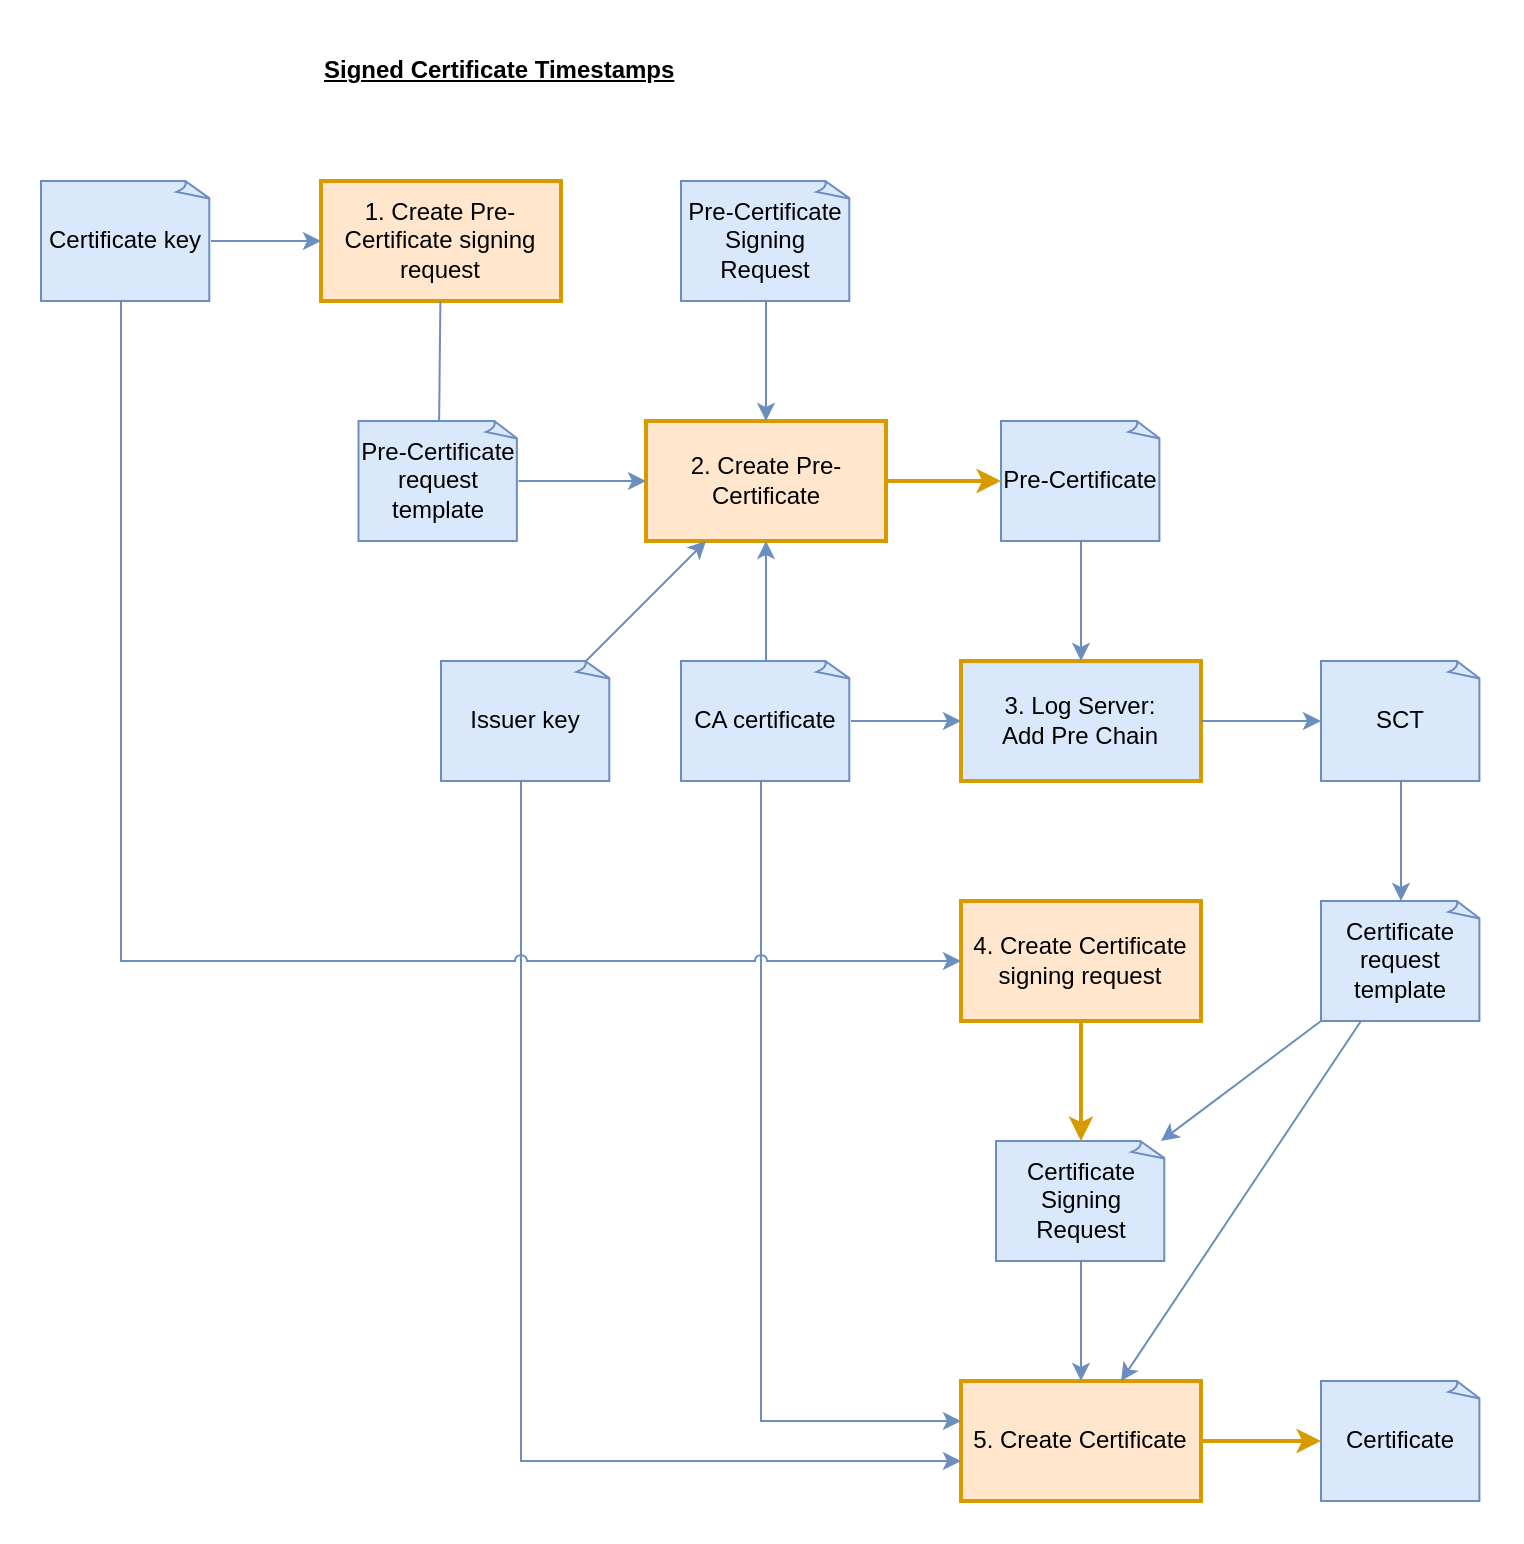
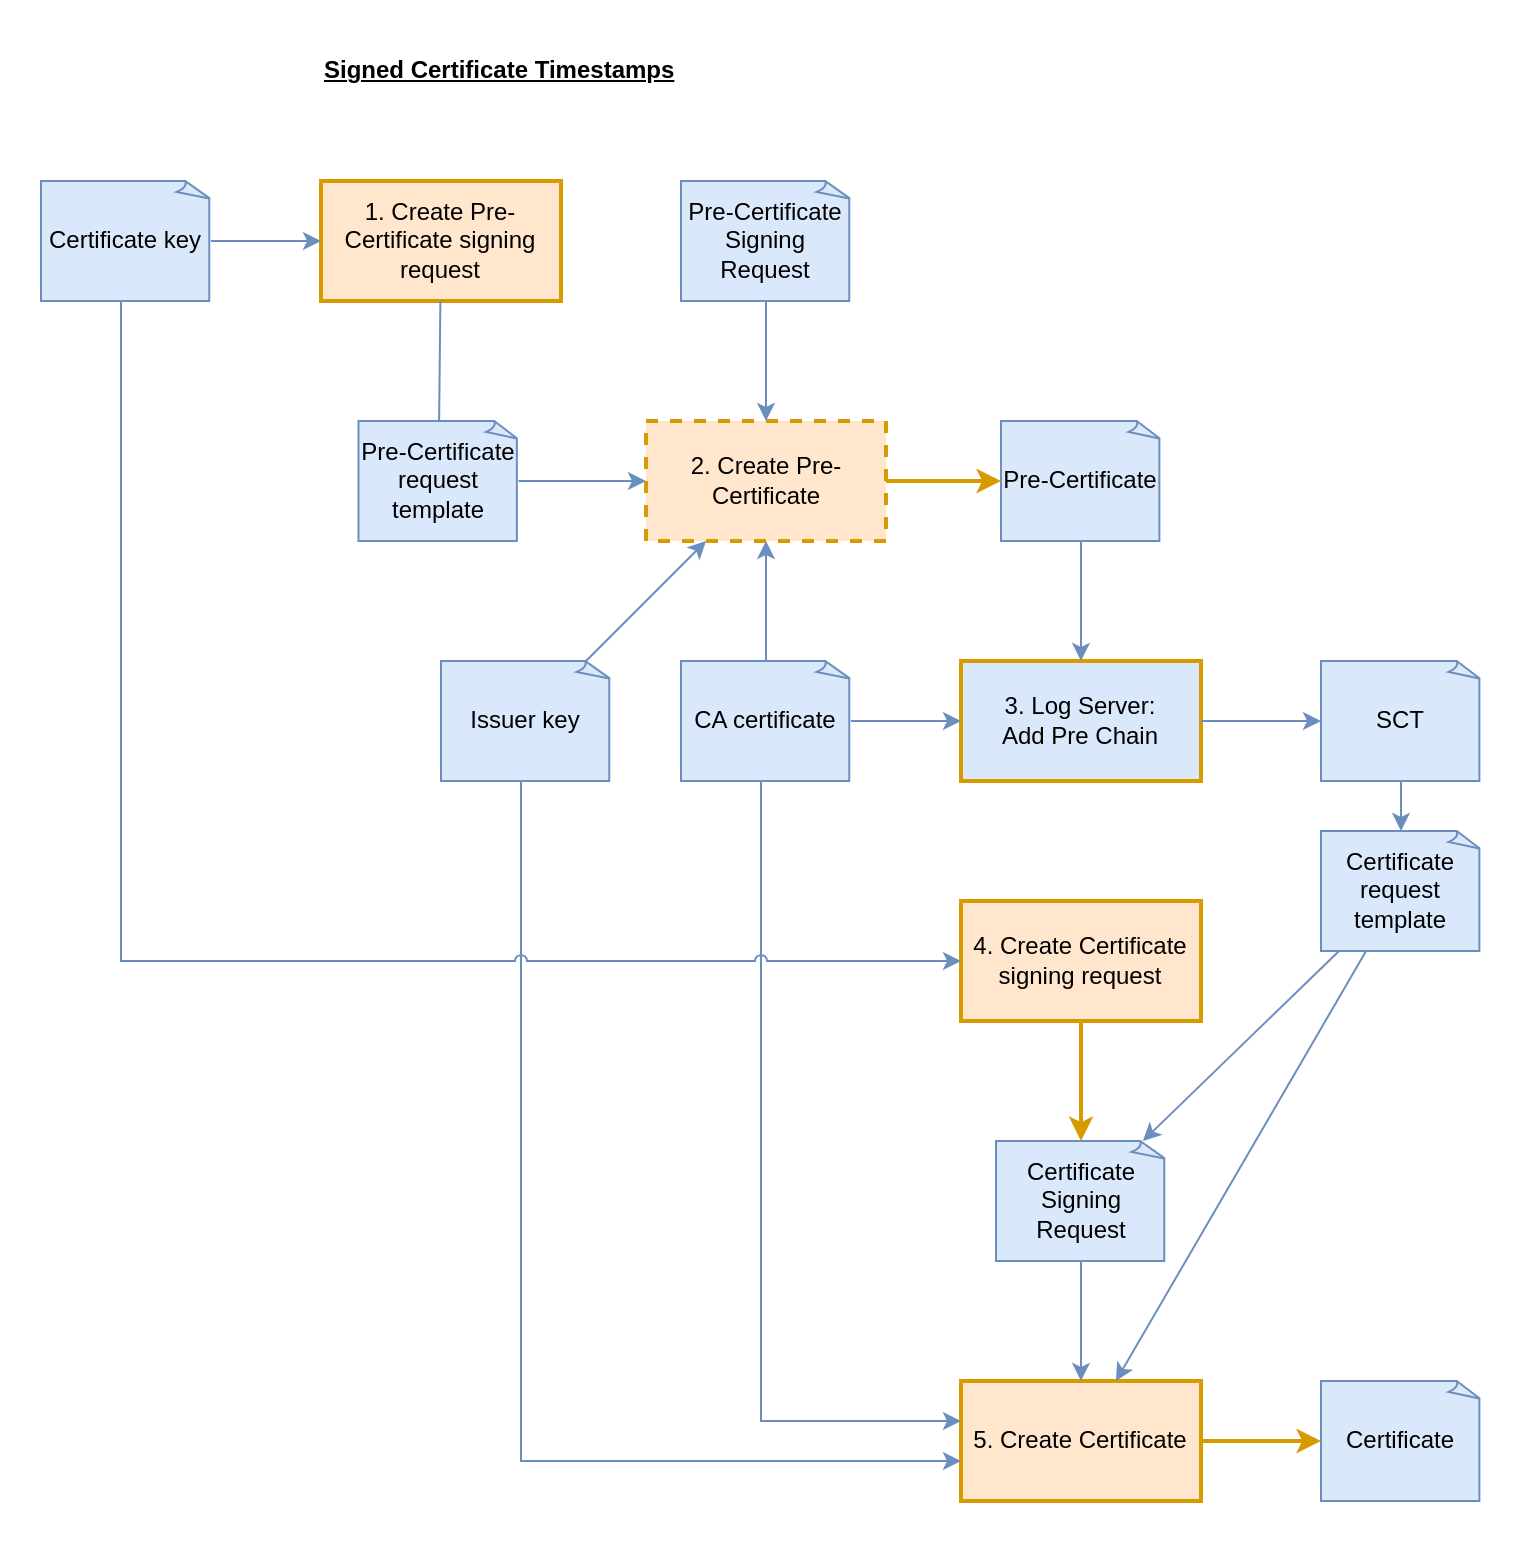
- <mxCell id="5" value="2. Create Pre-Certificate" style="rounded=0;whiteSpace=wrap;html=1;fillColor=#ffe6cc;strokeColor=#d79b00;strokeWidth=2;" vertex="1" parent="1"><mxGeometry x="322.5" width="120" height="60" as="geometry" y="210" /></mxCell>
+ <mxCell id="5" value="2. Create Pre-Certificate" style="rounded=0;whiteSpace=wrap;html=1;fillColor=#ffe6cc;strokeColor=#d79b00;strokeWidth=2;dashed=1;" vertex="1" parent="1"><mxGeometry x="322.5" width="120" height="60" as="geometry" y="210" /></mxCell>
- <mxCell id="23" value="Certificate request template" style="whiteSpace=wrap;html=1;shape=mxgraph.basic.document;fillColor=#dae8fc;strokeColor=#6c8ebf;" vertex="1" parent="1"><mxGeometry x="660" y="450" width="80" height="60" as="geometry" /></mxCell>
+ <mxCell id="23" value="Certificate request template" style="whiteSpace=wrap;html=1;shape=mxgraph.basic.document;fillColor=#dae8fc;strokeColor=#6c8ebf;" vertex="1" parent="1"><mxGeometry x="660" y="415" width="80" height="60" as="geometry" /></mxCell>
